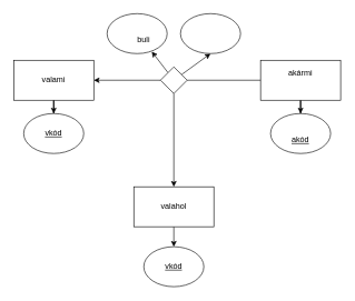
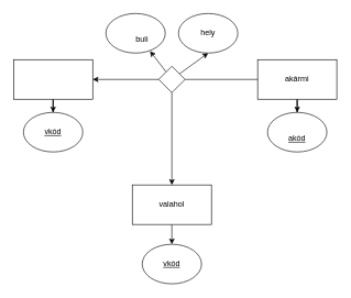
+ <mxCell id="21" value="hely" style="text;html=1;strokeColor=none;fillColor=none;align=center;verticalAlign=middle;whiteSpace=wrap;rounded=0;" vertex="1" parent="1"><mxGeometry x="285" y="35" width="60" height="30" as="geometry" /></mxCell>
- <mxCell id="9" value="akármi" style="text;html=1;strokeColor=none;fillColor=none;align=center;verticalAlign=middle;whiteSpace=wrap;rounded=0;" vertex="1" parent="1"><mxGeometry x="420" y="95" width="60" height="30" as="geometry" /></mxCell>
+ <mxCell id="9" value="akármi" style="text;html=1;strokeColor=none;fillColor=none;align=center;verticalAlign=middle;whiteSpace=wrap;rounded=0;" vertex="1" parent="1"><mxGeometry x="420" y="105" width="60" height="30" as="geometry" /></mxCell>
- <mxCell id="8" value="valami" style="text;html=1;strokeColor=none;fillColor=none;align=center;verticalAlign=middle;whiteSpace=wrap;rounded=0;" vertex="1" parent="1"><mxGeometry x="50" y="105" width="60" height="30" as="geometry" /></mxCell>
